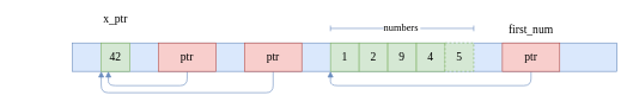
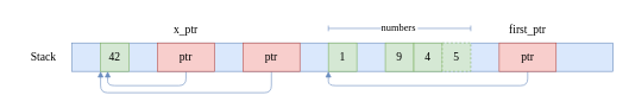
- <mxCell id="15" value="x_ptr" style="text;html=1;align=center;verticalAlign=middle;whiteSpace=wrap;rounded=0;fontFamily=Ubuntu;fontSize=16;fontStyle=0;" vertex="1" parent="1"><mxGeometry x="120" y="5" width="80" height="40" as="geometry" /></mxCell>
+ <mxCell id="15" value="x_ptr" style="text;html=1;align=center;verticalAlign=middle;whiteSpace=wrap;rounded=0;fontFamily=Ubuntu;fontSize=16;fontStyle=0;" vertex="1" parent="1"><mxGeometry x="220" y="20" width="80" height="40" as="geometry" /></mxCell>
- <mxCell id="18" value="first_num" style="text;html=1;align=center;verticalAlign=middle;whiteSpace=wrap;rounded=0;fontFamily=Ubuntu;fontSize=16;fontStyle=0;" vertex="1" parent="1"><mxGeometry x="700" y="20" width="80" height="40" as="geometry" /></mxCell>
+ <mxCell id="18" value="first_ptr" style="text;html=1;align=center;verticalAlign=middle;whiteSpace=wrap;rounded=0;fontFamily=Ubuntu;fontSize=16;fontStyle=0;" vertex="1" parent="1"><mxGeometry x="700" y="20" width="80" height="40" as="geometry" /></mxCell>
+ <mxCell id="3" value="Stack" style="text;html=1;align=center;verticalAlign=middle;whiteSpace=wrap;rounded=0;fontFamily=Ubuntu;fontSize=16;fontStyle=0;" vertex="1" parent="1"><mxGeometry x="20" y="60" width="80" height="40" as="geometry" /></mxCell>
- <mxCell id="5" value="2" style="rounded=0;whiteSpace=wrap;html=1;shadow=0;strokeColor=#82b366;strokeWidth=1;fontFamily=Ubuntu;fontSize=16;fontStyle=0;fillColor=#d5e8d4;" vertex="1" parent="1"><mxGeometry x="500" y="60" width="40" height="40" as="geometry" /></mxCell>
